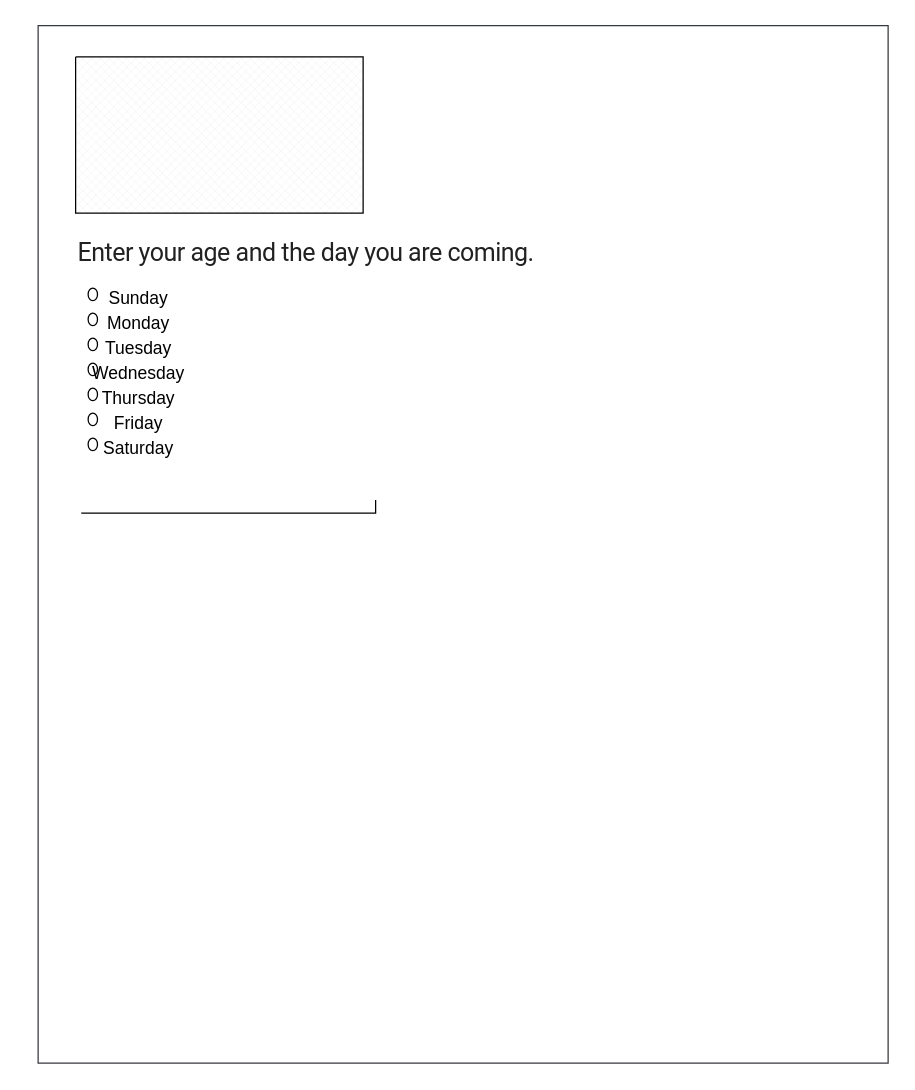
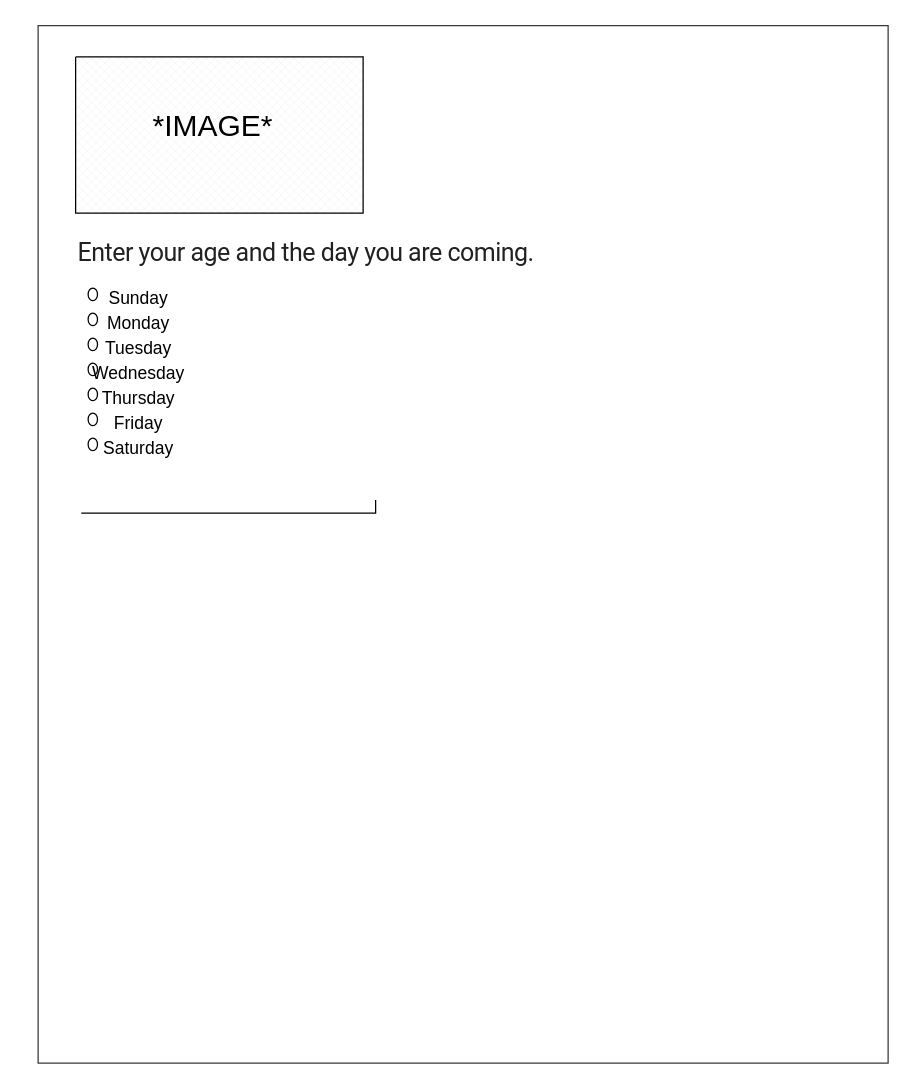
+ <mxCell id="6" value="&lt;font face=&quot;helvetica, arial, sans-serif&quot; color=&quot;#000000&quot;&gt;*IMAGE*&lt;/font&gt;" style="text;whiteSpace=wrap;html=1;fontSize=24;strokeWidth=22;" vertex="1" parent="1"><mxGeometry x="120" y="80" width="155" height="77.5" as="geometry" /></mxCell>
